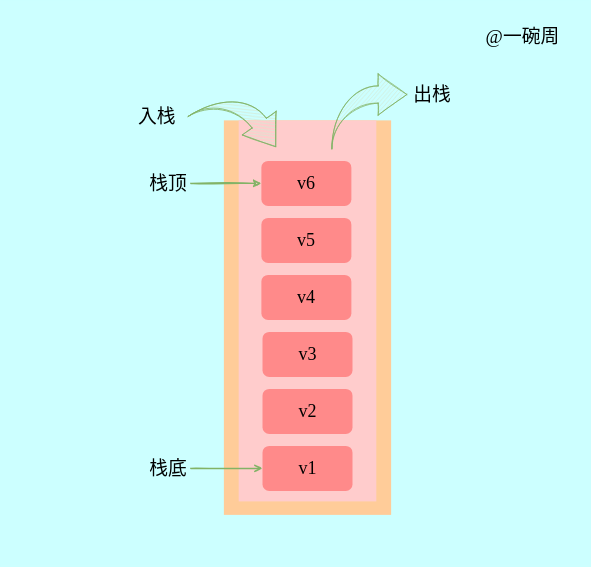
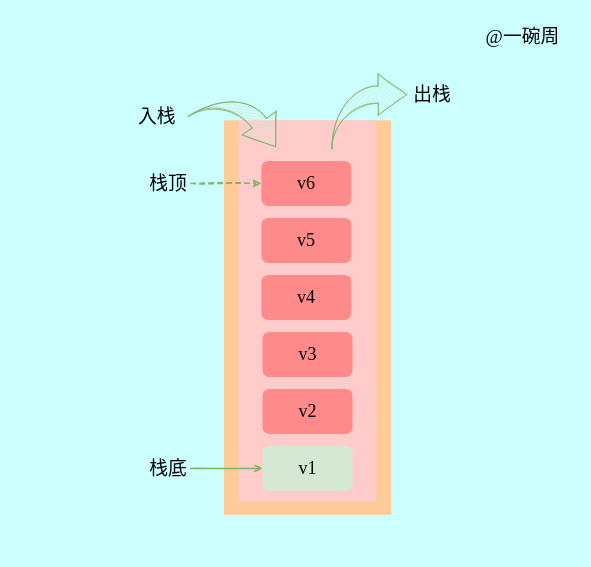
- <mxCell id="15" style="edgeStyle=orthogonalEdgeStyle;rounded=0;orthogonalLoop=1;jettySize=auto;html=1;exitX=1;exitY=0.5;exitDx=0;exitDy=0;fontFamily=Comic Sans MS;fontSize=24;fillColor=#d5e8d4;strokeColor=#82b366;sketch=1;strokeWidth=2;" parent="1" source="16" target="10" edge="1"><mxGeometry relative="1" as="geometry" /></mxCell>
+ <mxCell id="15" style="edgeStyle=orthogonalEdgeStyle;rounded=0;orthogonalLoop=1;jettySize=auto;html=1;exitX=1;exitY=0.5;exitDx=0;exitDy=0;fontFamily=Comic Sans MS;fontSize=24;fillColor=#d5e8d4;strokeColor=#82b366;sketch=1;strokeWidth=2;dashed=1;" parent="1" source="16" target="10" edge="1"><mxGeometry relative="1" as="geometry" /></mxCell>
- <mxCell id="5" value="&lt;font style=&quot;font-size: 24px&quot; face=&quot;Comic Sans MS&quot;&gt;v1&lt;/font&gt;" style="rounded=1;whiteSpace=wrap;html=1;fillColor=#FF8A8A;strokeColor=none;" parent="1" vertex="1"><mxGeometry x="349.5" y="594" width="120" height="60" as="geometry" /></mxCell>
+ <mxCell id="5" value="&lt;font style=&quot;font-size: 24px&quot; face=&quot;Comic Sans MS&quot;&gt;v1&lt;/font&gt;" style="rounded=1;whiteSpace=wrap;html=1;fillColor=#d5e8d4;strokeColor=none;" parent="1" vertex="1"><mxGeometry x="349.5" y="594" width="120" height="60" as="geometry" /></mxCell>
